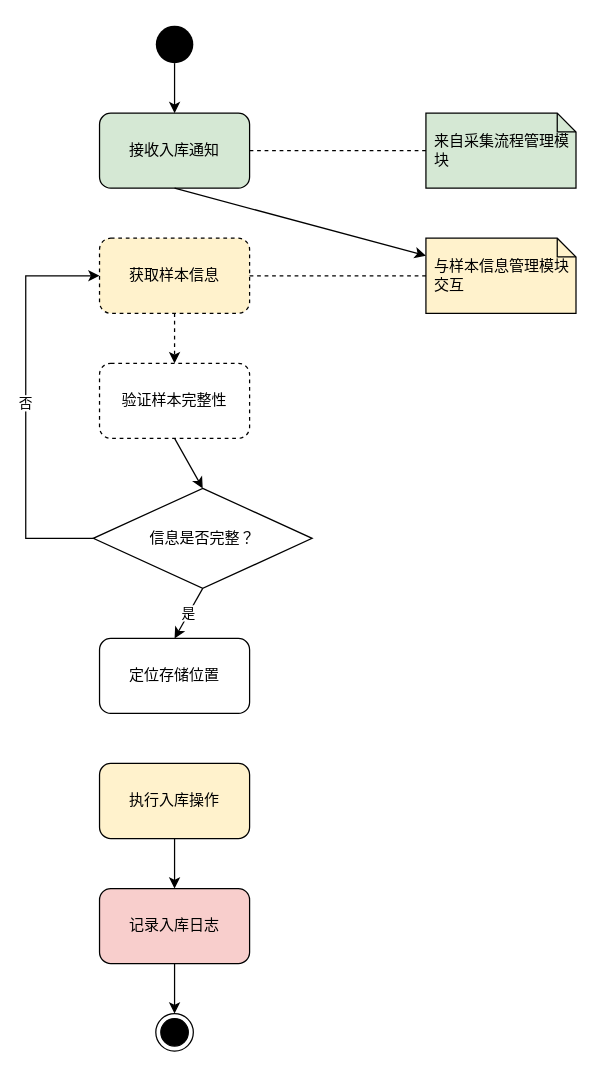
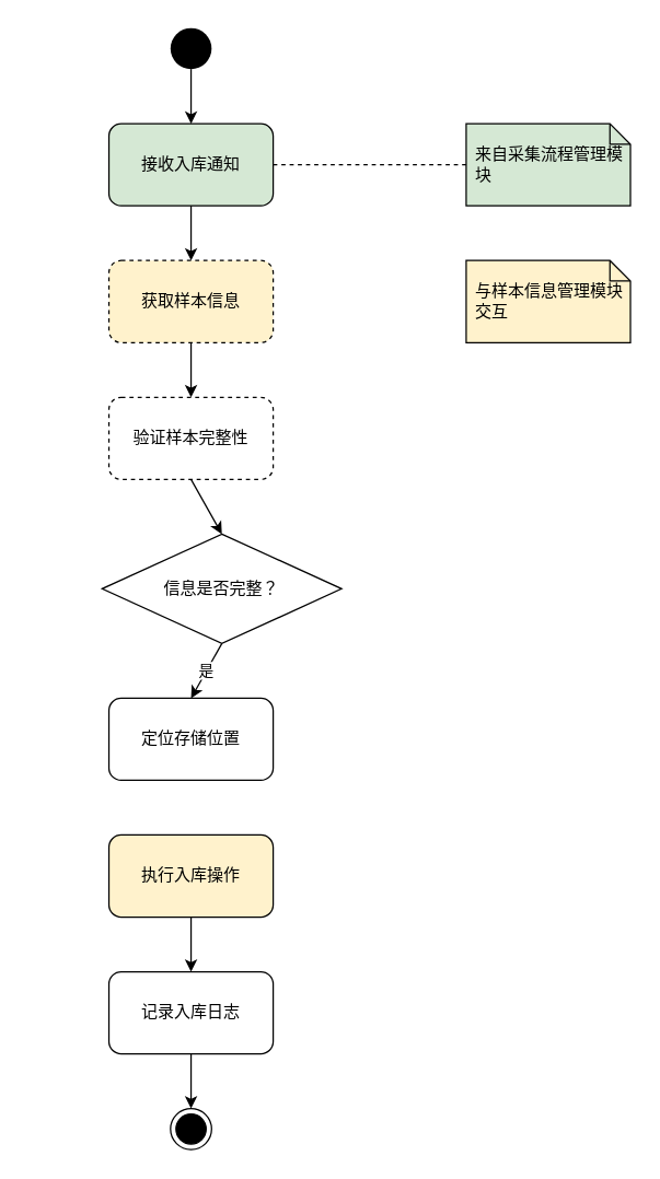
- <mxCell id="12" value="" style="endArrow=classic;html=1;rounded=0;exitX=0.5;exitY=1;exitDx=0;exitDy=0;" parent="1" source="3" target="20" edge="1"><mxGeometry width="50" height="50" relative="1" as="geometry" /></mxCell>
+ <mxCell id="12" value="" style="endArrow=classic;html=1;rounded=0;exitX=0.5;exitY=1;exitDx=0;exitDy=0;entryX=0.5;entryY=0;entryDx=0;entryDy=0;" parent="1" source="3" target="4" edge="1"><mxGeometry width="50" height="50" relative="1" as="geometry" /></mxCell>
- <mxCell id="22" value="" style="endArrow=none;dashed=1;html=1;rounded=0;exitX=1;exitY=0.5;exitDx=0;exitDy=0;entryX=0;entryY=0.5;entryDx=0;entryDy=0;entryPerimeter=0;" parent="1" source="4" target="20" edge="1"><mxGeometry width="50" height="50" relative="1" as="geometry" /></mxCell>
- <mxCell id="13" value="" style="endArrow=classic;html=1;rounded=0;exitX=0.5;exitY=1;exitDx=0;exitDy=0;entryX=0.5;entryY=0;entryDx=0;entryDy=0;dashed=1;" parent="1" source="4" target="5" edge="1"><mxGeometry width="50" height="50" relative="1" as="geometry" /></mxCell>
+ <mxCell id="13" value="" style="endArrow=classic;html=1;rounded=0;exitX=0.5;exitY=1;exitDx=0;exitDy=0;entryX=0.5;entryY=0;entryDx=0;entryDy=0;" parent="1" source="4" target="5" edge="1"><mxGeometry width="50" height="50" relative="1" as="geometry" /></mxCell>
- <mxCell id="16" value="否" style="endArrow=classic;html=1;rounded=0;exitX=0;exitY=0.5;exitDx=0;exitDy=0;entryX=0;entryY=0.5;entryDx=0;entryDy=0;" parent="1" source="6" target="4" edge="1"><mxGeometry relative="1" as="geometry"><Array as="points"><mxPoint x="20" y="430" /><mxPoint x="20" y="220" /></Array></mxGeometry></mxCell>
- <mxCell id="9" value="记录入库日志" style="rounded=1;whiteSpace=wrap;html=1;fillColor=#f8cecc;" parent="1" vertex="1"><mxGeometry x="79" y="710" width="120" height="60" as="geometry" /></mxCell>
+ <mxCell id="9" value="记录入库日志" style="rounded=1;whiteSpace=wrap;html=1;" parent="1" vertex="1"><mxGeometry x="79" y="710" width="120" height="60" as="geometry" /></mxCell>
